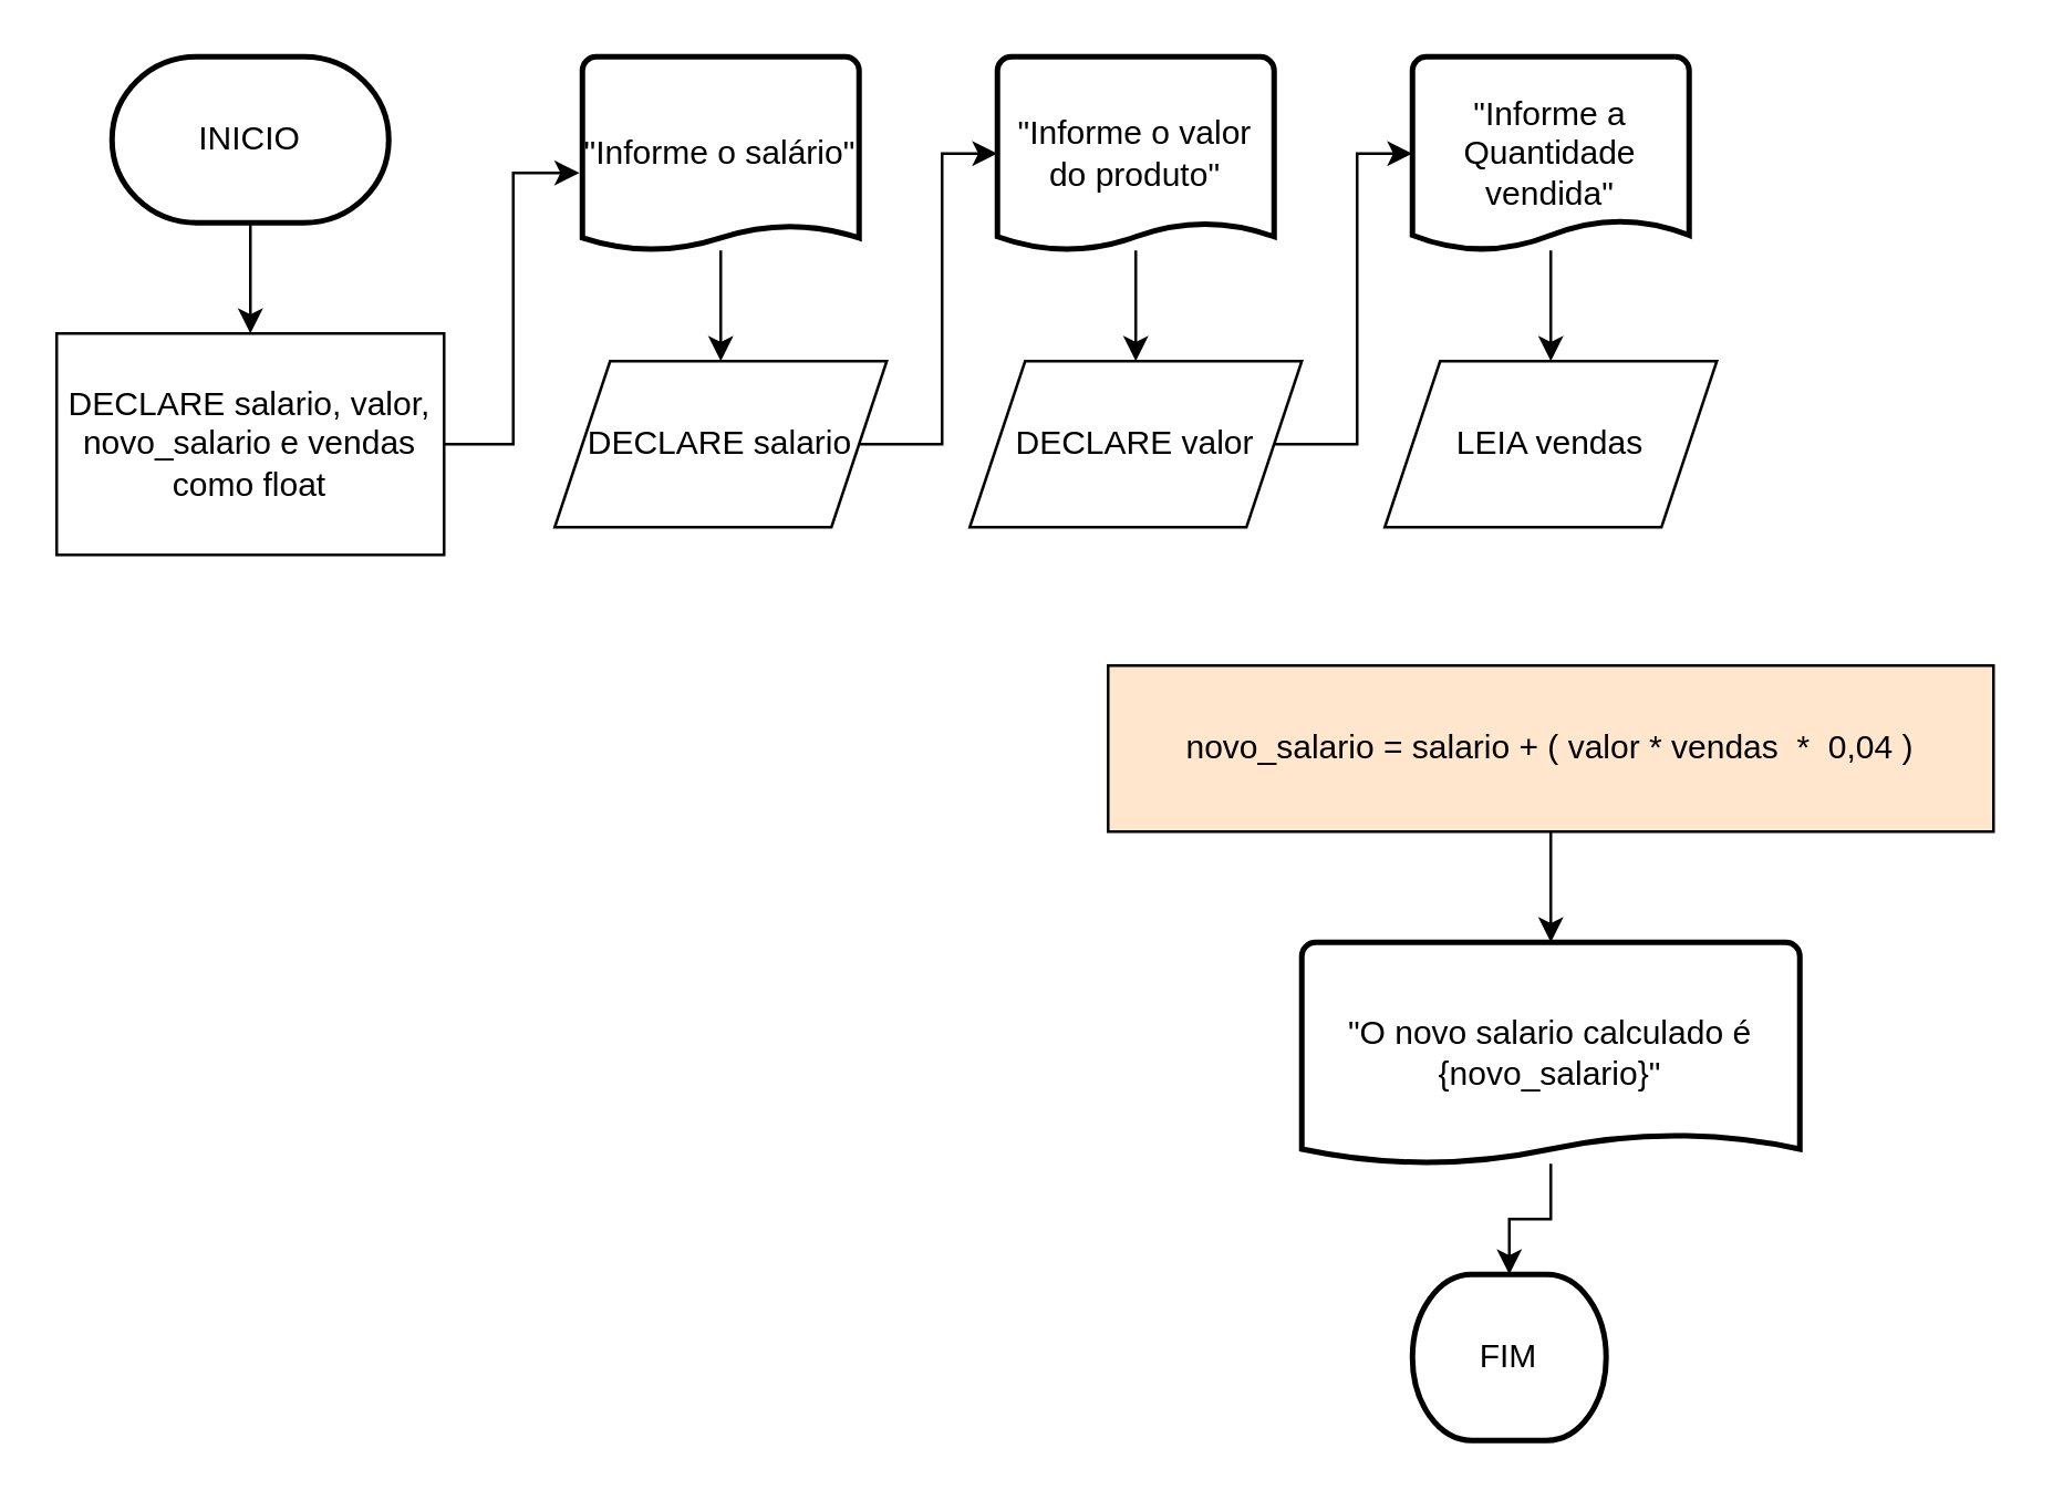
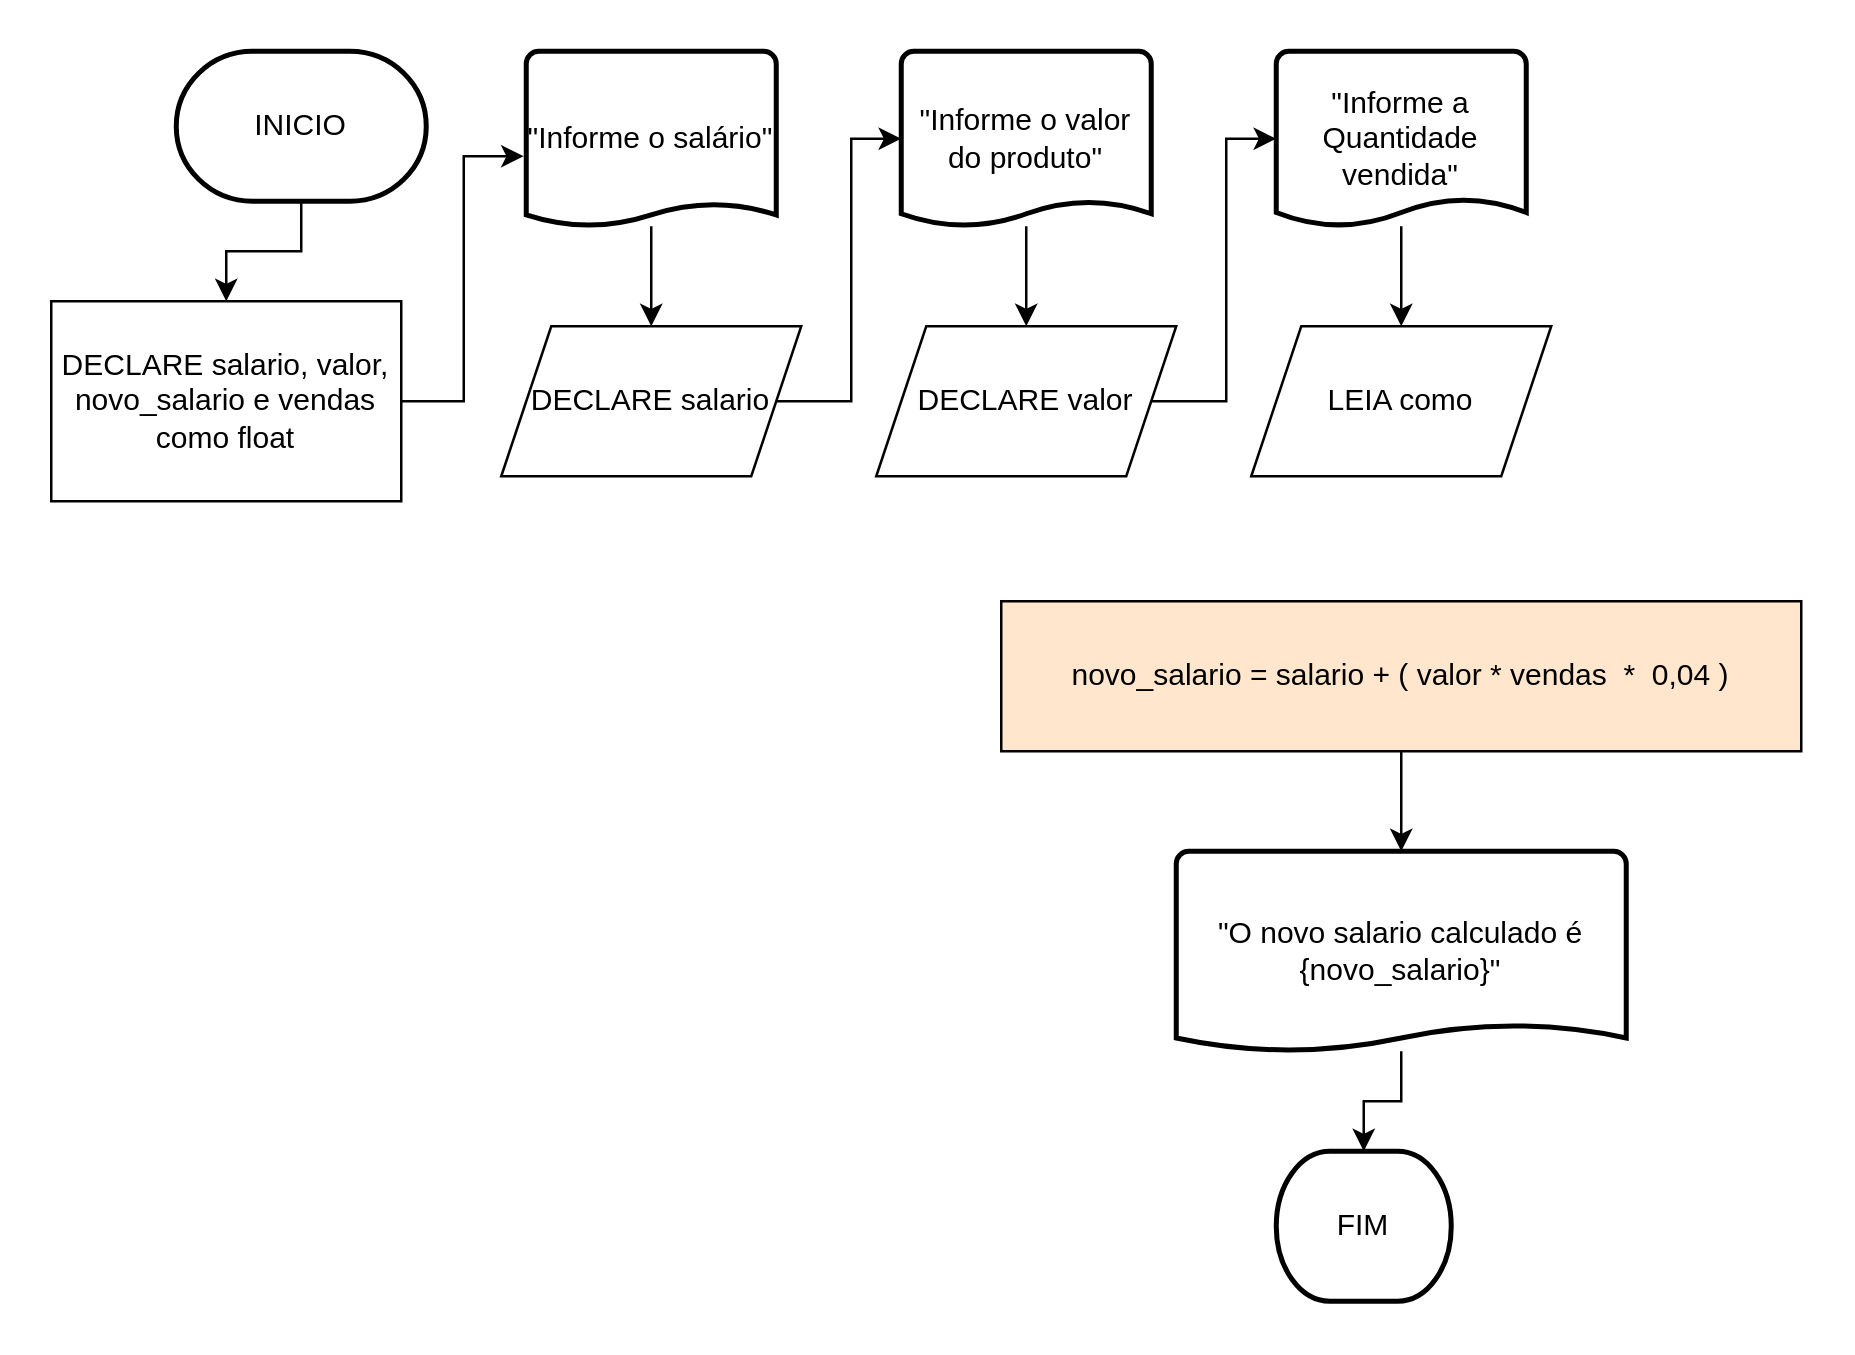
- <mxCell id="4" value="INICIO" style="strokeWidth=2;html=1;shape=mxgraph.flowchart.terminator;whiteSpace=wrap;" parent="1" vertex="1"><mxGeometry x="40" y="20" width="100" height="60" as="geometry" /></mxCell>
+ <mxCell id="4" value="INICIO" style="strokeWidth=2;html=1;shape=mxgraph.flowchart.terminator;whiteSpace=wrap;" parent="1" vertex="1"><mxGeometry x="70" y="20" width="100" height="60" as="geometry" /></mxCell>
- <mxCell id="17" value="LEIA vendas" style="shape=parallelogram;perimeter=parallelogramPerimeter;whiteSpace=wrap;html=1;fixedSize=1;" parent="1" vertex="1"><mxGeometry x="500" y="130" width="120" height="60" as="geometry" /></mxCell>
+ <mxCell id="17" value="LEIA como" style="shape=parallelogram;perimeter=parallelogramPerimeter;whiteSpace=wrap;html=1;fixedSize=1;" parent="1" vertex="1"><mxGeometry x="500" y="130" width="120" height="60" as="geometry" /></mxCell>
